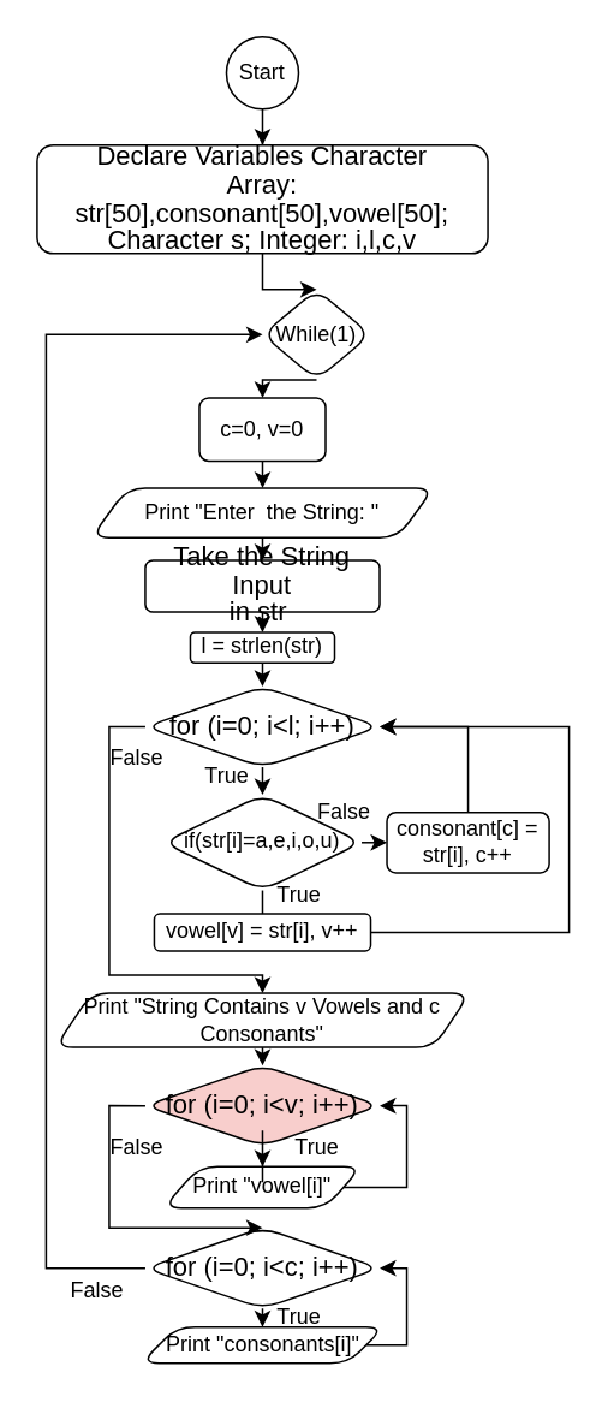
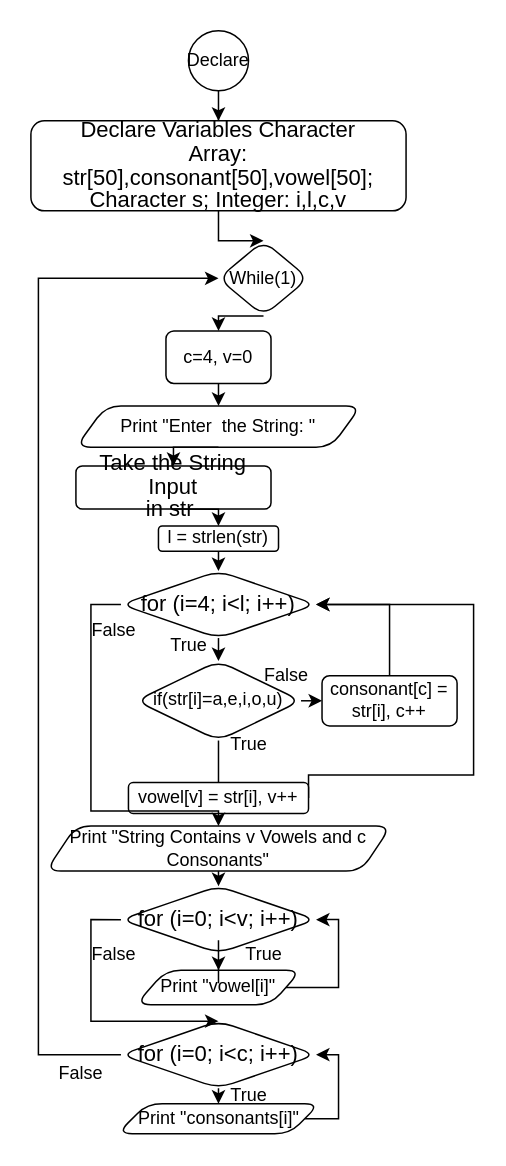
- <mxCell id="3" value="Start" style="ellipse;whiteSpace=wrap;html=1;aspect=fixed;" vertex="1" parent="2"><mxGeometry x="105" width="40" height="40" as="geometry" /></mxCell>
+ <mxCell id="3" value="Declare" style="ellipse;whiteSpace=wrap;html=1;aspect=fixed;" vertex="1" parent="2"><mxGeometry x="105" width="40" height="40" as="geometry" /></mxCell>
- <mxCell id="8" value="c=0, v=0" style="whiteSpace=wrap;html=1;rounded=1;" vertex="1" parent="2"><mxGeometry x="90" y="200" width="70" height="35" as="geometry" /></mxCell>
+ <mxCell id="8" value="c=4, v=0" style="whiteSpace=wrap;html=1;rounded=1;" vertex="1" parent="2"><mxGeometry x="90" y="200" width="70" height="35" as="geometry" /></mxCell>
- <mxCell id="12" value="&lt;span style=&quot;font-size: 11.0pt ; line-height: 107% ; font-family: &amp;#34;calibri&amp;#34; , sans-serif&quot;&gt;Take the String Input&lt;br/&gt;in str&amp;nbsp;&lt;/span&gt;" style="rounded=1;whiteSpace=wrap;html=1;" vertex="1" parent="2"><mxGeometry x="60" y="290" width="130" height="28.75" as="geometry" /></mxCell>
+ <mxCell id="12" value="&lt;span style=&quot;font-size: 11.0pt ; line-height: 107% ; font-family: &amp;#34;calibri&amp;#34; , sans-serif&quot;&gt;Take the String Input&lt;br/&gt;in str&amp;nbsp;&lt;/span&gt;" style="rounded=1;whiteSpace=wrap;html=1;" vertex="1" parent="2"><mxGeometry x="30" y="290" width="130" height="28.75" as="geometry" /></mxCell>
- <mxCell id="16" value="&lt;span style=&quot;font-size: 11.0pt ; line-height: 107% ; font-family: &amp;#34;calibri&amp;#34; , sans-serif&quot;&gt;for (i=0; i&amp;lt;l; i++)&lt;/span&gt;" style="rhombus;whiteSpace=wrap;html=1;rounded=1;" vertex="1" parent="2"><mxGeometry x="60" y="360.0" width="130" height="44.68" as="geometry" /></mxCell>
+ <mxCell id="16" value="&lt;span style=&quot;font-size: 11.0pt ; line-height: 107% ; font-family: &amp;#34;calibri&amp;#34; , sans-serif&quot;&gt;for (i=4; i&amp;lt;l; i++)&lt;/span&gt;" style="rhombus;whiteSpace=wrap;html=1;rounded=1;" vertex="1" parent="2"><mxGeometry x="60" y="360.0" width="130" height="44.68" as="geometry" /></mxCell>
- <mxCell id="21" value="vowel[v] = str[i], v++" style="rounded=1;whiteSpace=wrap;html=1;" vertex="1" parent="2"><mxGeometry x="65" y="486" width="120" height="20.53" as="geometry" /></mxCell>
+ <mxCell id="21" value="vowel[v] = str[i], v++" style="rounded=1;whiteSpace=wrap;html=1;" vertex="1" parent="2"><mxGeometry x="65" y="501" width="120" height="20.53" as="geometry" /></mxCell>
- <mxCell id="30" value="&lt;span style=&quot;font-size: 11.0pt ; line-height: 107% ; font-family: &amp;#34;calibri&amp;#34; , sans-serif&quot;&gt;for (i=0; i&amp;lt;v; i++)&lt;/span&gt;" style="rhombus;whiteSpace=wrap;html=1;rounded=1;fillColor=#f8cecc;" vertex="1" parent="2"><mxGeometry x="60" y="570" width="130" height="44.68" as="geometry" /></mxCell>
+ <mxCell id="30" value="&lt;span style=&quot;font-size: 11.0pt ; line-height: 107% ; font-family: &amp;#34;calibri&amp;#34; , sans-serif&quot;&gt;for (i=0; i&amp;lt;v; i++)&lt;/span&gt;" style="rhombus;whiteSpace=wrap;html=1;rounded=1;" vertex="1" parent="2"><mxGeometry x="60" y="570" width="130" height="44.68" as="geometry" /></mxCell>
